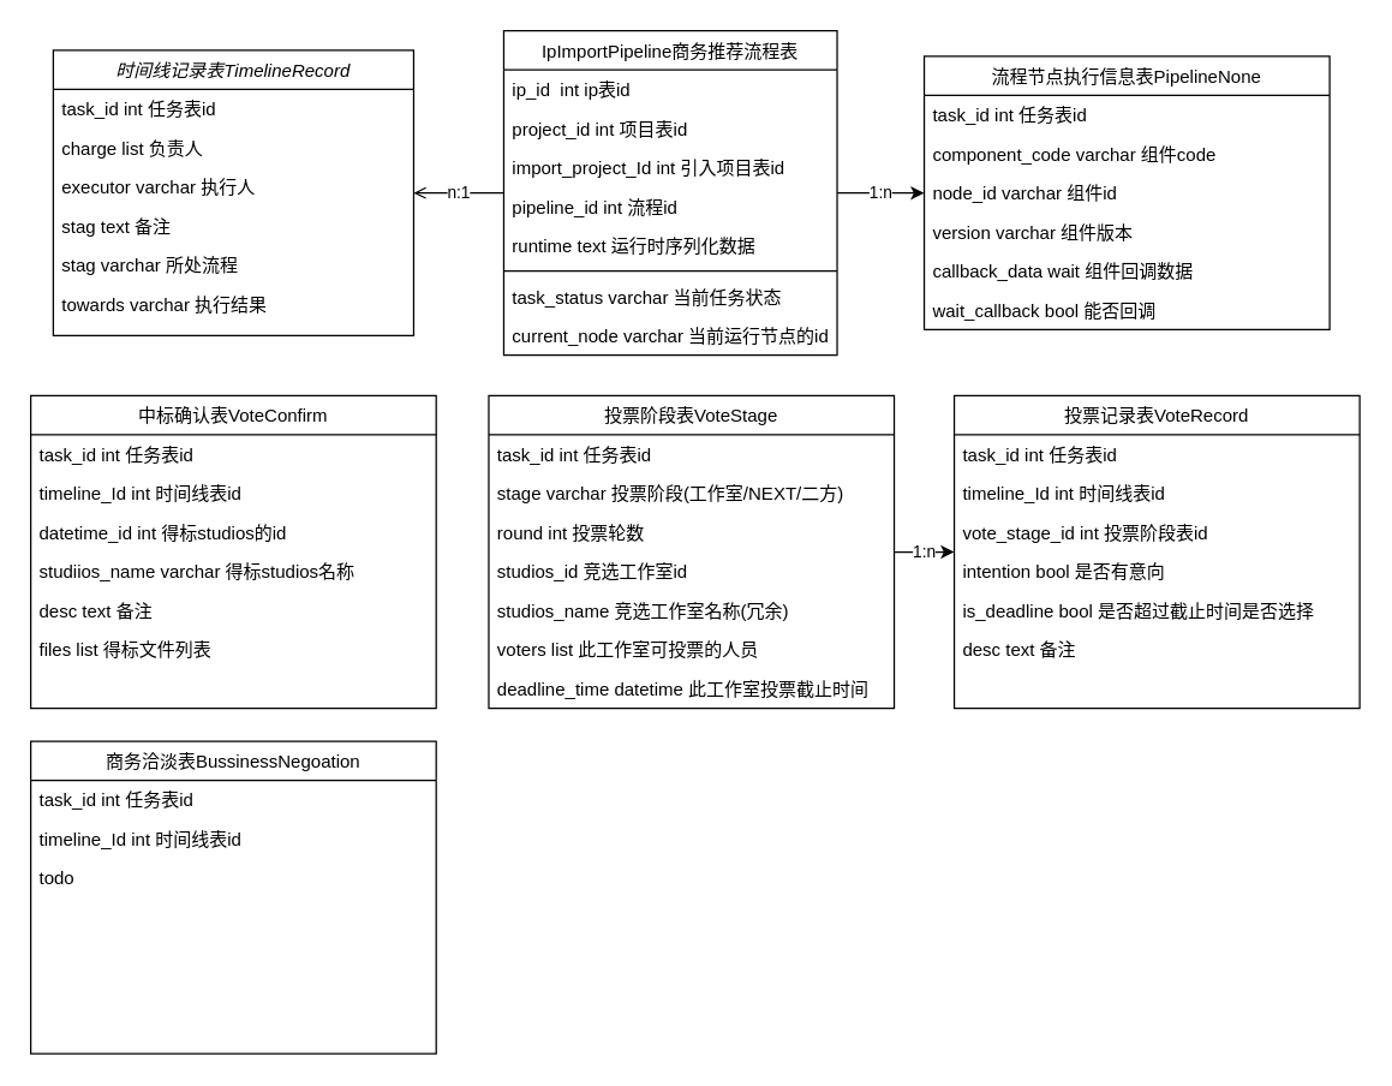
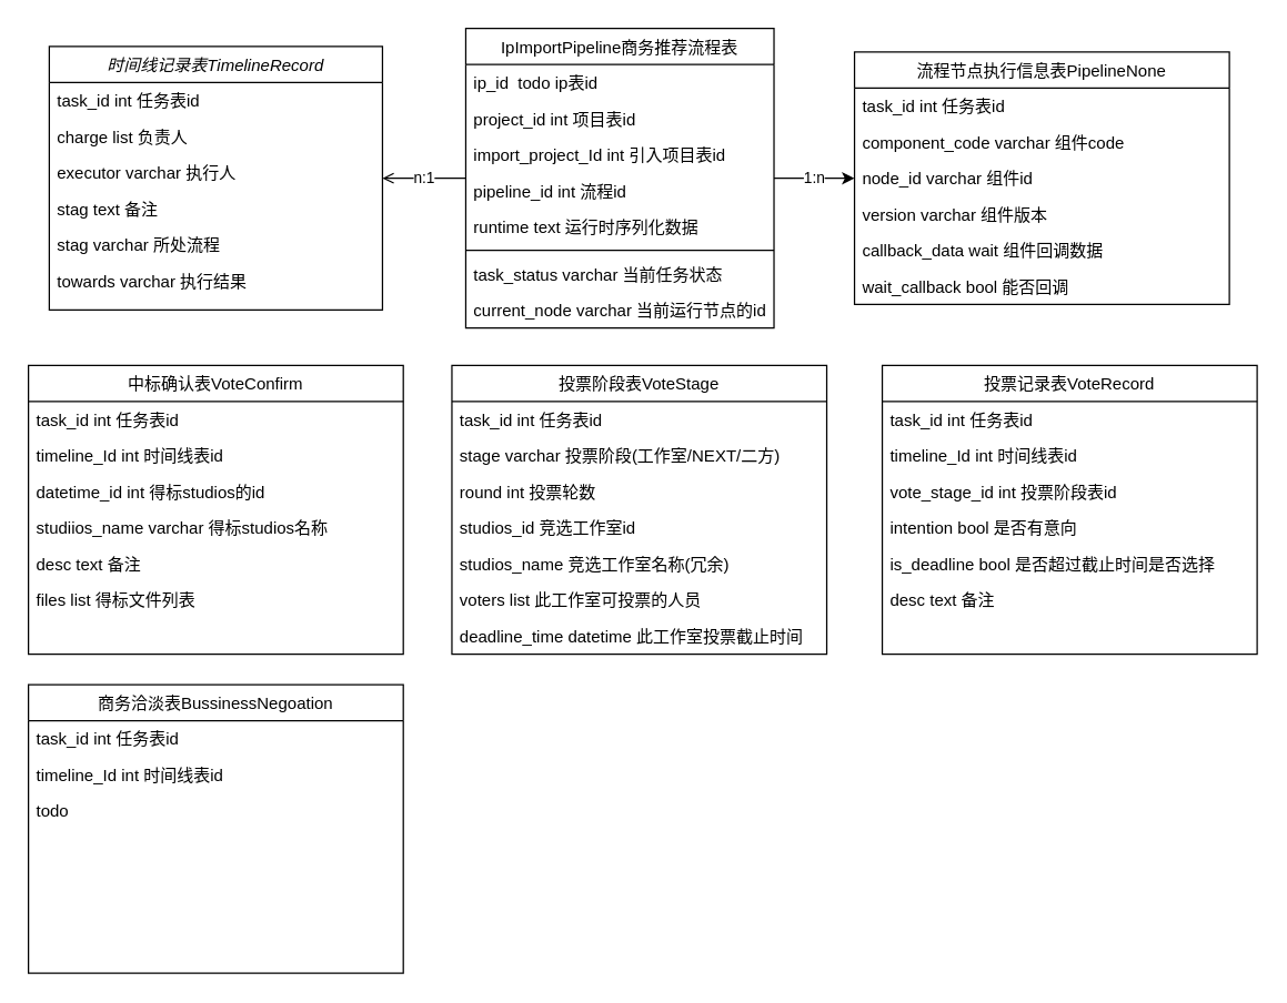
- <mxCell id="19" value="ip_id  int ip表id" style="text;align=left;verticalAlign=top;spacingLeft=4;spacingRight=4;overflow=hidden;rotatable=0;points=[[0,0.5],[1,0.5]];portConstraint=eastwest;" parent="18" vertex="1"><mxGeometry y="26" width="222" height="26" as="geometry" /></mxCell>
+ <mxCell id="19" value="ip_id  todo ip表id" style="text;align=left;verticalAlign=top;spacingLeft=4;spacingRight=4;overflow=hidden;rotatable=0;points=[[0,0.5],[1,0.5]];portConstraint=eastwest;" parent="18" vertex="1"><mxGeometry y="26" width="222" height="26" as="geometry" /></mxCell>
- <mxCell id="27" value="1:n" style="edgeStyle=orthogonalEdgeStyle;rounded=0;orthogonalLoop=1;jettySize=auto;html=1;" edge="1" parent="1" source="28" target="36"><mxGeometry relative="1" as="geometry" /></mxCell>
